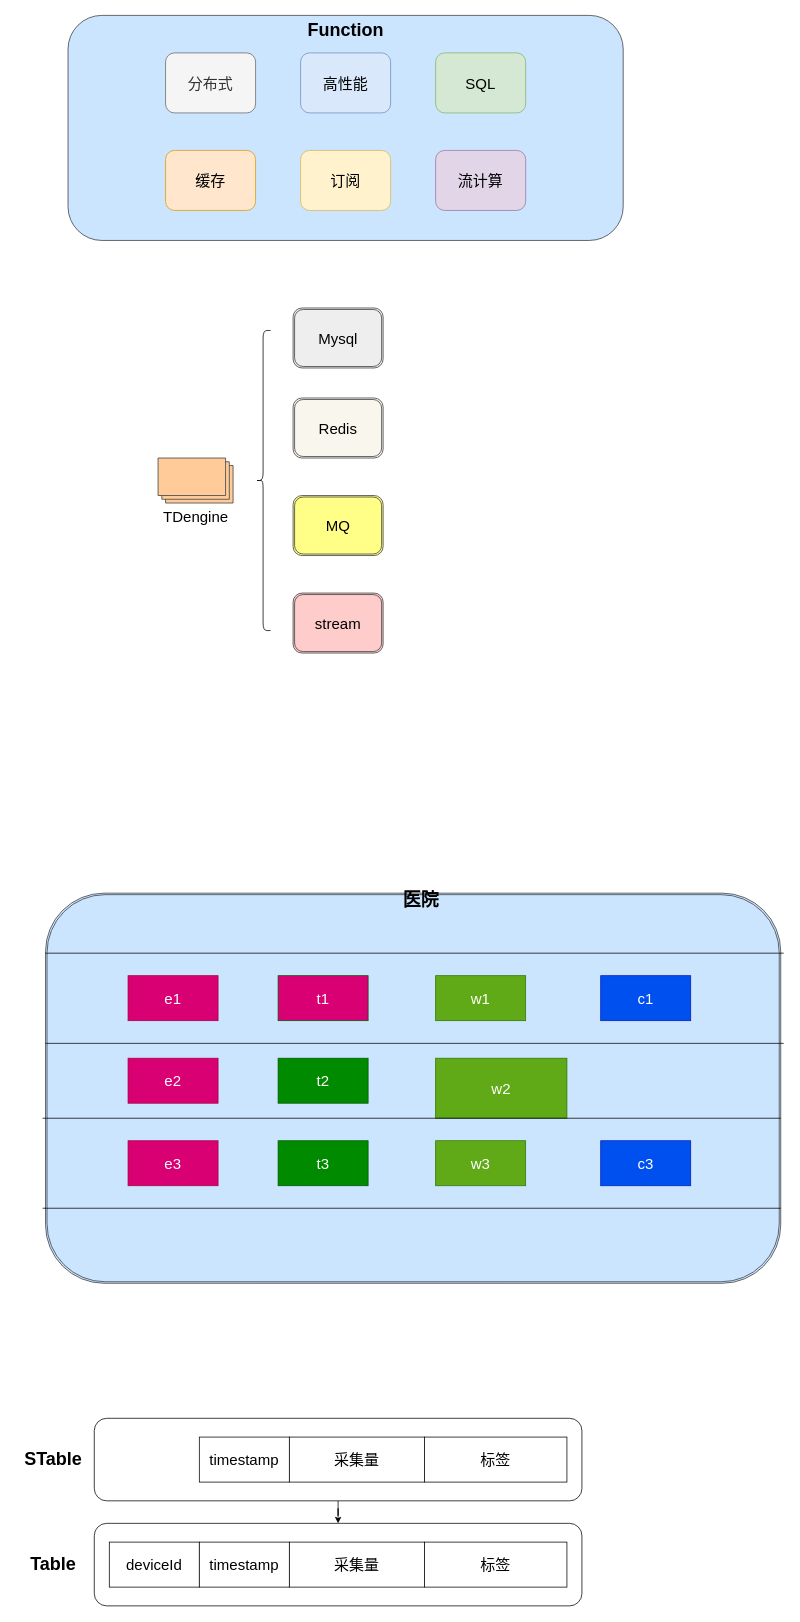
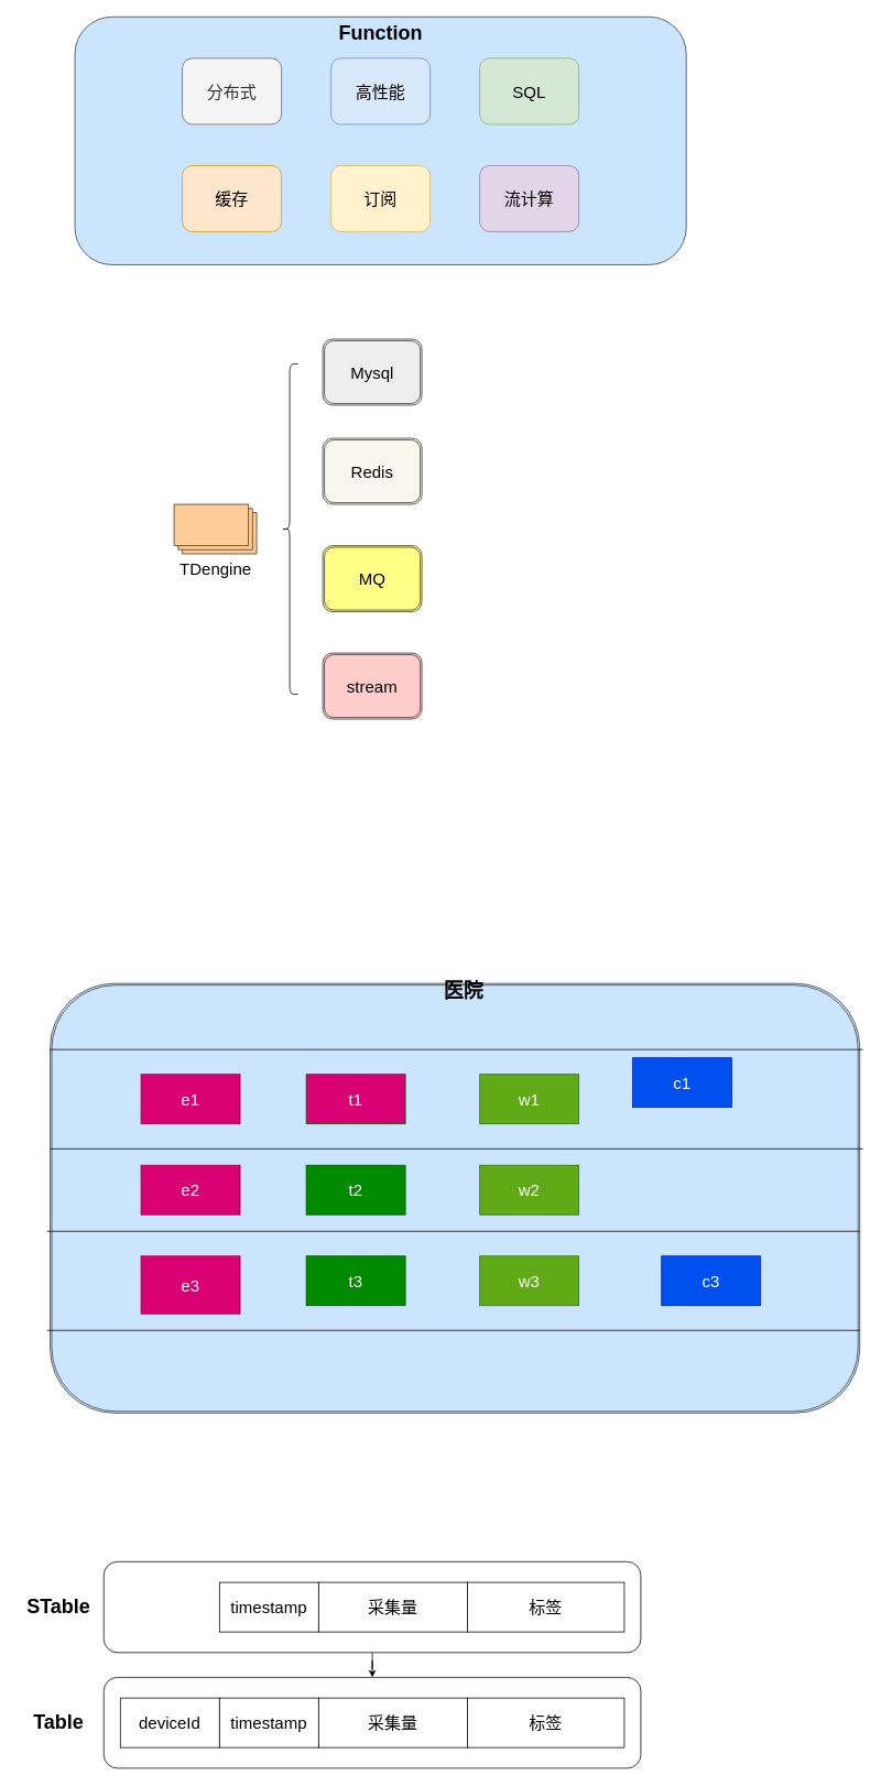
- <mxCell id="27" value="c1" style="rounded=0;whiteSpace=wrap;html=1;fontSize=20;fillColor=#0050ef;fontColor=#ffffff;strokeColor=#001DBC;" vertex="1" parent="1"><mxGeometry x="800" y="1300" width="120" height="60" as="geometry" /></mxCell>
+ <mxCell id="27" value="c1" style="rounded=0;whiteSpace=wrap;html=1;fontSize=20;fillColor=#0050ef;fontColor=#ffffff;strokeColor=#001DBC;" vertex="1" parent="1"><mxGeometry x="765" y="1280" width="120" height="60" as="geometry" /></mxCell>
- <mxCell id="26" value="w2" style="rounded=0;whiteSpace=wrap;html=1;fontSize=20;fillColor=#60a917;fontColor=#ffffff;strokeColor=#2D7600;" vertex="1" parent="1"><mxGeometry x="580" y="1410" width="175" height="80" as="geometry" /></mxCell>
+ <mxCell id="26" value="w2" style="rounded=0;whiteSpace=wrap;html=1;fontSize=20;fillColor=#60a917;fontColor=#ffffff;strokeColor=#2D7600;" vertex="1" parent="1"><mxGeometry x="580" y="1410" width="120" height="60" as="geometry" /></mxCell>
- <mxCell id="20" value="e3" style="rounded=0;whiteSpace=wrap;html=1;fontSize=20;fillColor=#d80073;fontColor=#ffffff;strokeColor=#A50040;" vertex="1" parent="1"><mxGeometry x="170" y="1520" width="120" height="60" as="geometry" /></mxCell>
+ <mxCell id="20" value="e3" style="rounded=0;whiteSpace=wrap;html=1;fontSize=20;fillColor=#d80073;fontColor=#ffffff;strokeColor=#A50040;" vertex="1" parent="1"><mxGeometry x="170" y="1520" width="120" height="70" as="geometry" /></mxCell>
